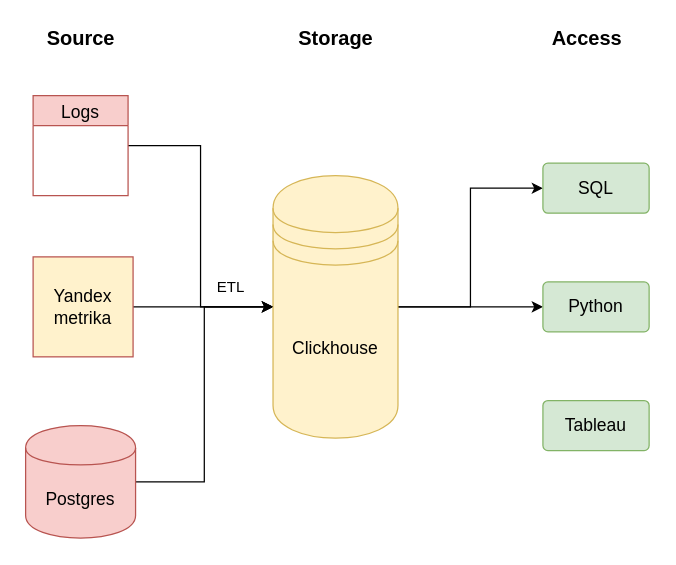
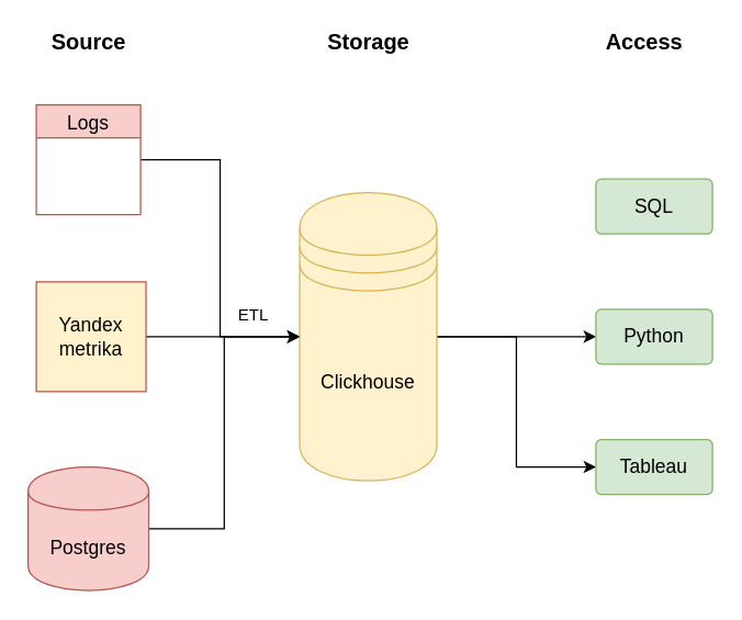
- <mxCell id="7" style="edgeStyle=orthogonalEdgeStyle;rounded=0;orthogonalLoop=1;jettySize=auto;html=1;" edge="1" parent="1" source="8" target="14"><mxGeometry relative="1" as="geometry" /></mxCell>
+ <mxCell id="7" style="edgeStyle=orthogonalEdgeStyle;rounded=0;orthogonalLoop=1;jettySize=auto;html=1;entryX=0;entryY=0.5;entryDx=0;entryDy=0;" edge="1" parent="1" source="8" target="13"><mxGeometry relative="1" as="geometry" /></mxCell>
